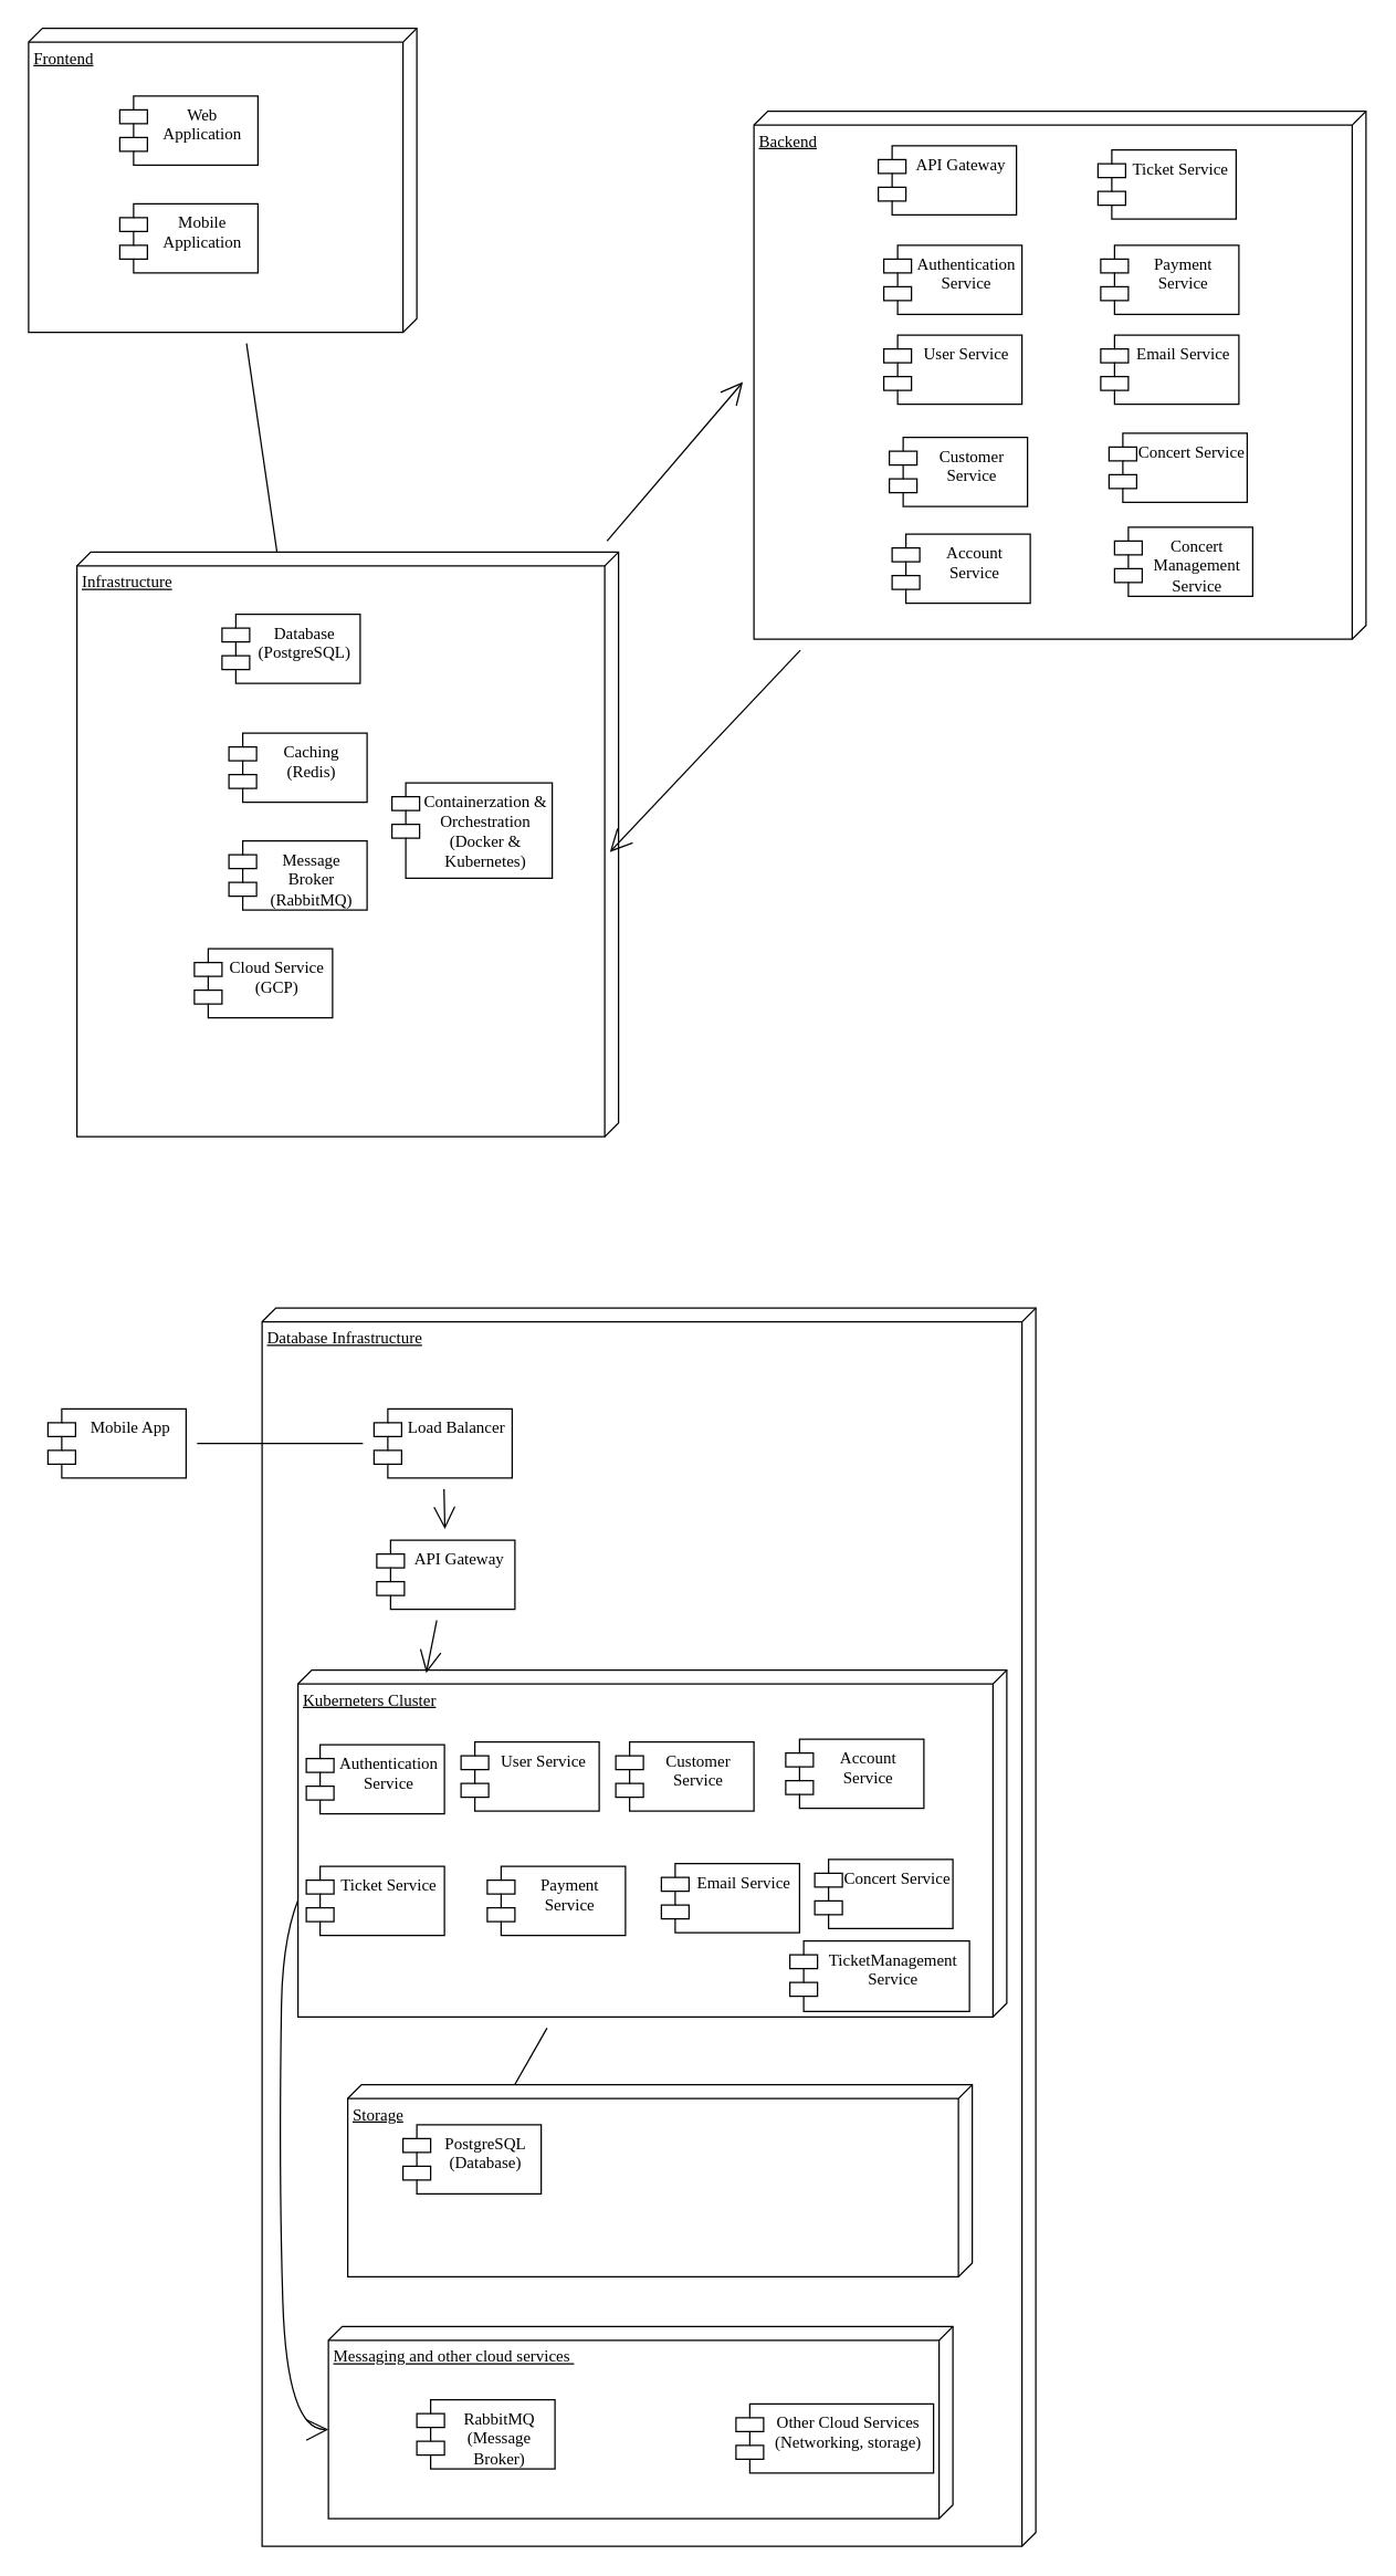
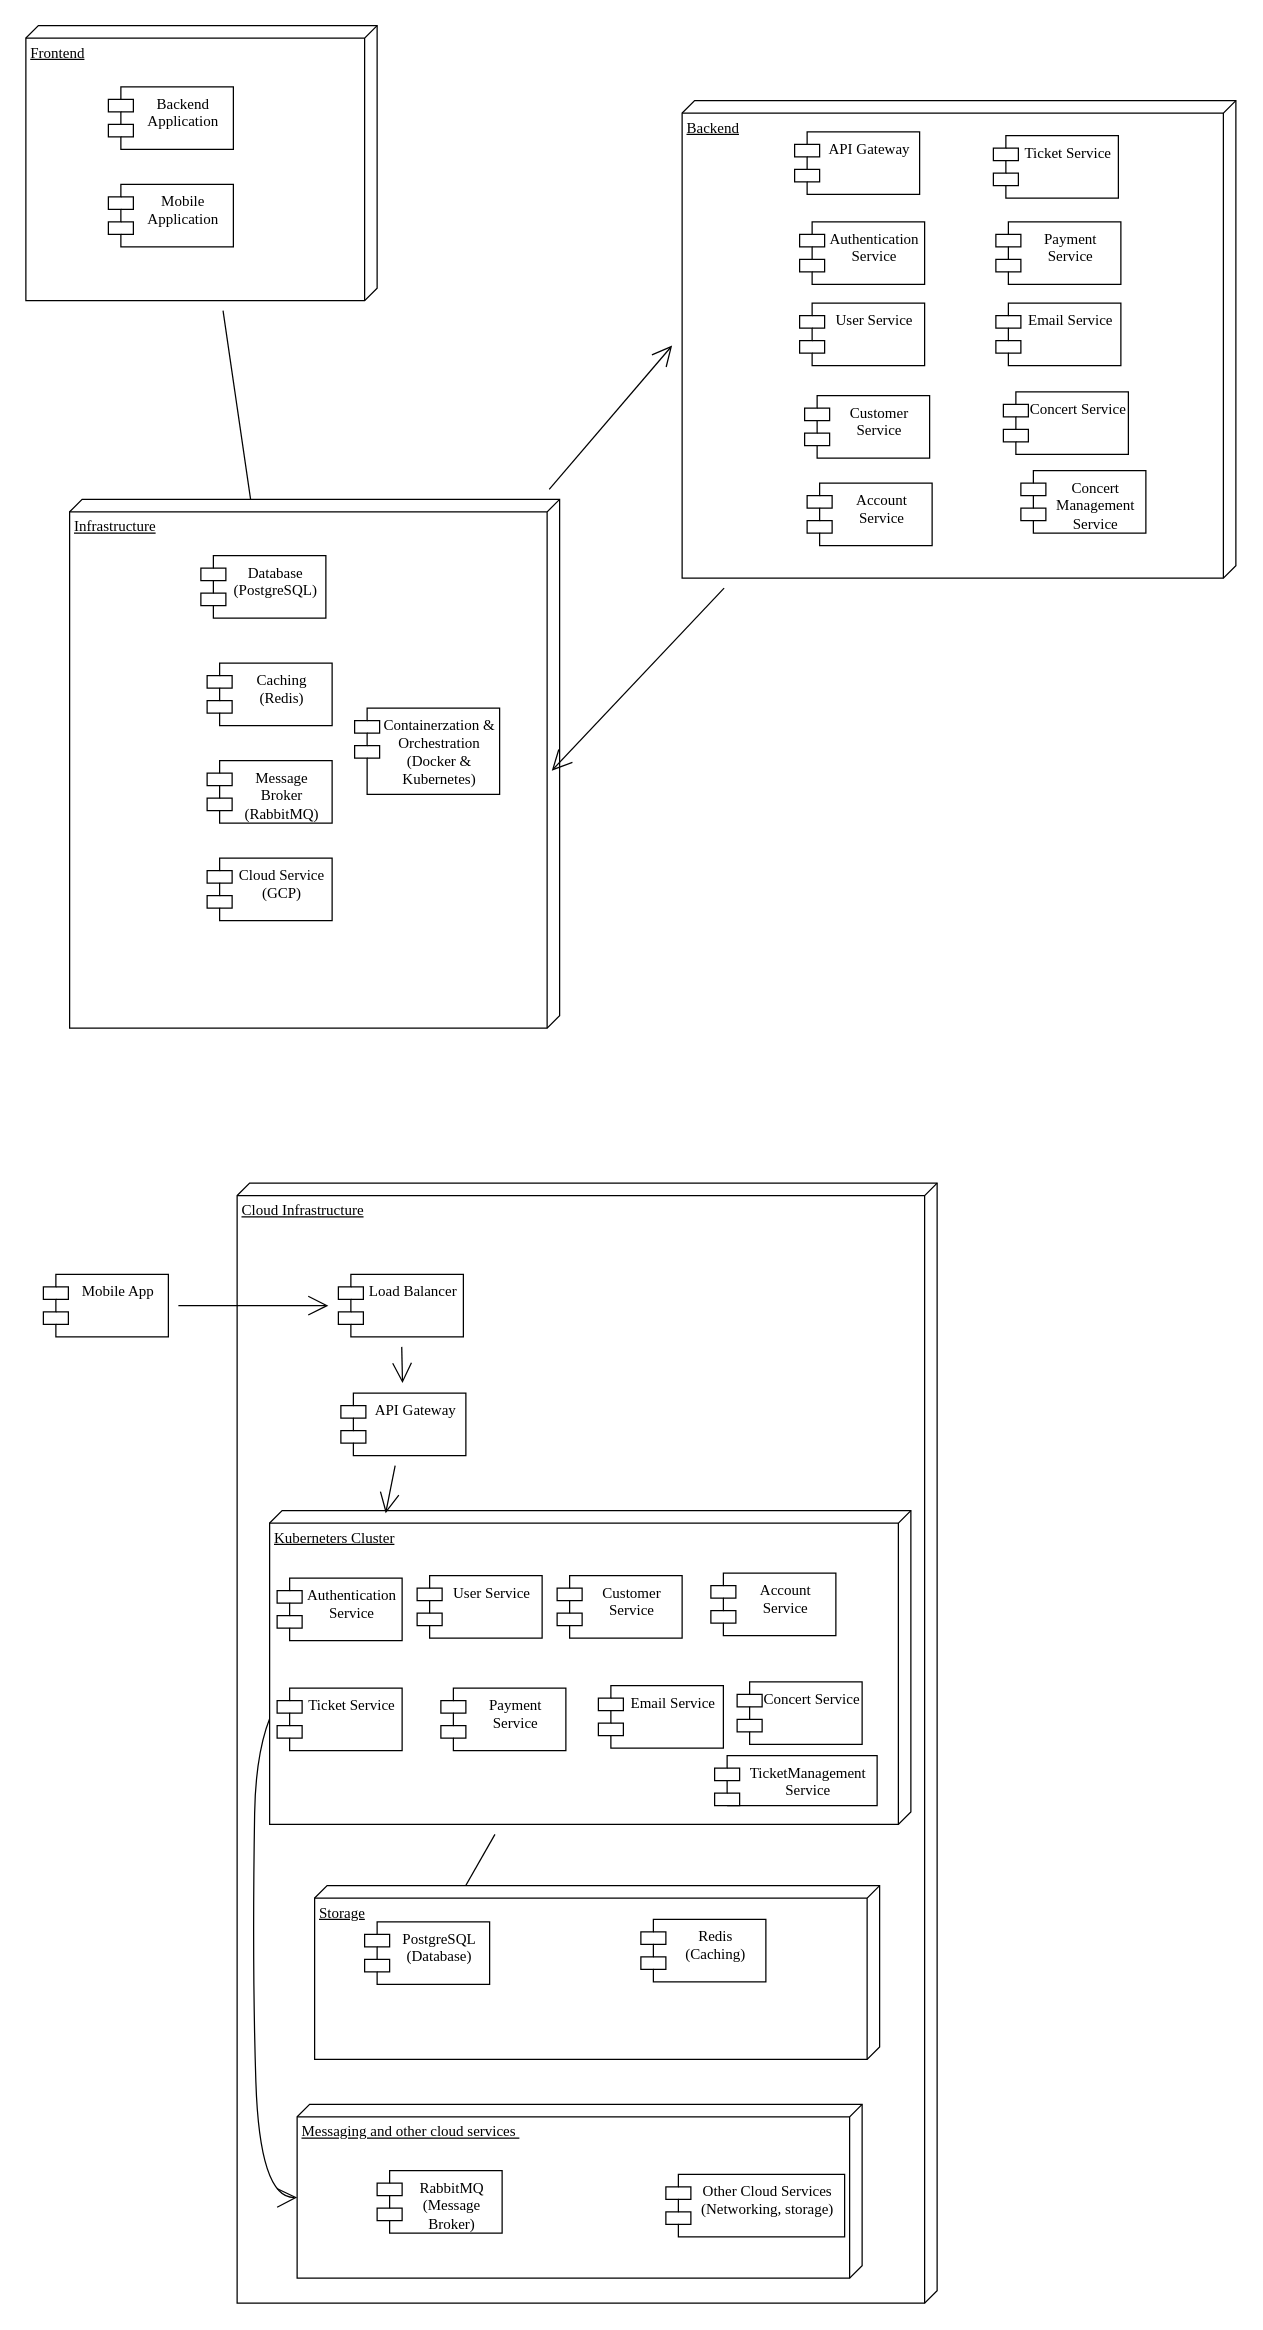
- <mxCell id="4" value="Web Application" style="shape=module;align=left;spacingLeft=20;align=center;verticalAlign=top;whiteSpace=wrap;html=1;fontFamily=Architects Daughter;fontSource=https%3A%2F%2Ffonts.googleapis.com%2Fcss%3Ffamily%3DArchitects%2BDaughter;" parent="1" vertex="1"><mxGeometry x="86" y="69" width="100" height="50" as="geometry" /></mxCell>
+ <mxCell id="4" value="Backend Application" style="shape=module;align=left;spacingLeft=20;align=center;verticalAlign=top;whiteSpace=wrap;html=1;fontFamily=Architects Daughter;fontSource=https%3A%2F%2Ffonts.googleapis.com%2Fcss%3Ffamily%3DArchitects%2BDaughter;" parent="1" vertex="1"><mxGeometry x="86" y="69" width="100" height="50" as="geometry" /></mxCell>
- <mxCell id="45" value="Concert Management Service" style="shape=module;align=left;spacingLeft=20;align=center;verticalAlign=top;whiteSpace=wrap;html=1;fontFamily=Architects Daughter;fontSource=https%3A%2F%2Ffonts.googleapis.com%2Fcss%3Ffamily%3DArchitects%2BDaughter;" vertex="1" parent="1"><mxGeometry x="806" y="381" width="100" height="50" as="geometry" /></mxCell>
+ <mxCell id="45" value="Concert Management Service" style="shape=module;align=left;spacingLeft=20;align=center;verticalAlign=top;whiteSpace=wrap;html=1;fontFamily=Architects Daughter;fontSource=https%3A%2F%2Ffonts.googleapis.com%2Fcss%3Ffamily%3DArchitects%2BDaughter;" vertex="1" parent="1"><mxGeometry x="816" y="376" width="100" height="50" as="geometry" /></mxCell>
- <mxCell id="19" value="Cloud Service&lt;br&gt;(GCP)" style="shape=module;align=left;spacingLeft=20;align=center;verticalAlign=top;whiteSpace=wrap;html=1;fontFamily=Architects Daughter;fontSource=https%3A%2F%2Ffonts.googleapis.com%2Fcss%3Ffamily%3DArchitects%2BDaughter;" parent="1" vertex="1"><mxGeometry x="140" y="686" width="100" height="50" as="geometry" /></mxCell>
+ <mxCell id="19" value="Cloud Service&lt;br&gt;(GCP)" style="shape=module;align=left;spacingLeft=20;align=center;verticalAlign=top;whiteSpace=wrap;html=1;fontFamily=Architects Daughter;fontSource=https%3A%2F%2Ffonts.googleapis.com%2Fcss%3Ffamily%3DArchitects%2BDaughter;" parent="1" vertex="1"><mxGeometry x="165" y="686" width="100" height="50" as="geometry" /></mxCell>
- <mxCell id="20" value="Database Infrastructure" style="verticalAlign=top;align=left;spacingTop=8;spacingLeft=2;spacingRight=12;shape=cube;size=10;direction=south;fontStyle=4;html=1;whiteSpace=wrap;fontFamily=Architects Daughter;fontSource=https%3A%2F%2Ffonts.googleapis.com%2Fcss%3Ffamily%3DArchitects%2BDaughter;" parent="1" vertex="1"><mxGeometry x="189" y="946" width="560" height="896" as="geometry" /></mxCell>
+ <mxCell id="20" value="Cloud Infrastructure" style="verticalAlign=top;align=left;spacingTop=8;spacingLeft=2;spacingRight=12;shape=cube;size=10;direction=south;fontStyle=4;html=1;whiteSpace=wrap;fontFamily=Architects Daughter;fontSource=https%3A%2F%2Ffonts.googleapis.com%2Fcss%3Ffamily%3DArchitects%2BDaughter;" parent="1" vertex="1"><mxGeometry x="189" y="946" width="560" height="896" as="geometry" /></mxCell>
- <mxCell id="24" style="edgeStyle=none;curved=1;rounded=0;orthogonalLoop=1;jettySize=auto;html=1;fontFamily=Architects Daughter;fontSource=https%3A%2F%2Ffonts.googleapis.com%2Fcss%3Ffamily%3DArchitects%2BDaughter;fontSize=16;startSize=14;endArrow=none;endSize=14;sourcePerimeterSpacing=8;targetPerimeterSpacing=8;" parent="1" source="25" target="22" edge="1"><mxGeometry relative="1" as="geometry" /></mxCell>
+ <mxCell id="24" style="edgeStyle=none;curved=1;rounded=0;orthogonalLoop=1;jettySize=auto;html=1;fontFamily=Architects Daughter;fontSource=https%3A%2F%2Ffonts.googleapis.com%2Fcss%3Ffamily%3DArchitects%2BDaughter;fontSize=16;startSize=14;endArrow=open;endSize=14;sourcePerimeterSpacing=8;targetPerimeterSpacing=8;" parent="1" source="25" target="22" edge="1"><mxGeometry relative="1" as="geometry" /></mxCell>
- <mxCell id="49" value="TicketManagement Service" style="shape=module;align=left;spacingLeft=20;align=center;verticalAlign=top;whiteSpace=wrap;html=1;fontFamily=Architects Daughter;fontSource=https%3A%2F%2Ffonts.googleapis.com%2Fcss%3Ffamily%3DArchitects%2BDaughter;" vertex="1" parent="1"><mxGeometry x="571" y="1404" width="130" height="51" as="geometry" /></mxCell>
+ <mxCell id="49" value="TicketManagement Service" style="shape=module;align=left;spacingLeft=20;align=center;verticalAlign=top;whiteSpace=wrap;html=1;fontFamily=Architects Daughter;fontSource=https%3A%2F%2Ffonts.googleapis.com%2Fcss%3Ffamily%3DArchitects%2BDaughter;" vertex="1" parent="1"><mxGeometry x="571" y="1404" width="130" height="40" as="geometry" /></mxCell>
+ <mxCell id="39" value="Redis (Caching)" style="shape=module;align=left;spacingLeft=20;align=center;verticalAlign=top;whiteSpace=wrap;html=1;fontFamily=Architects Daughter;fontSource=https%3A%2F%2Ffonts.googleapis.com%2Fcss%3Ffamily%3DArchitects%2BDaughter;" parent="1" vertex="1"><mxGeometry x="512" y="1535" width="100" height="50" as="geometry" /></mxCell>
